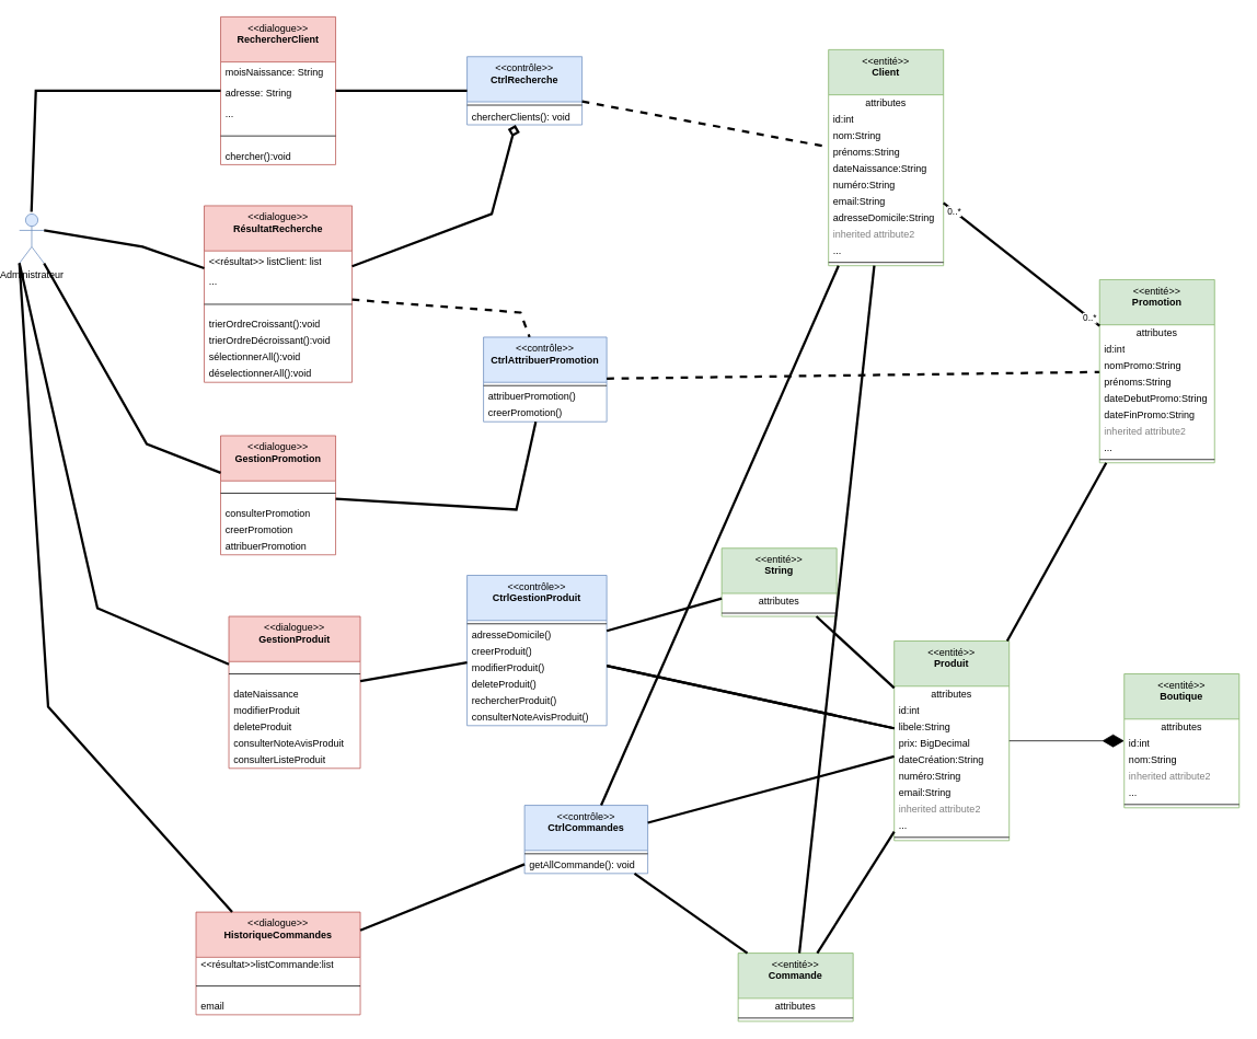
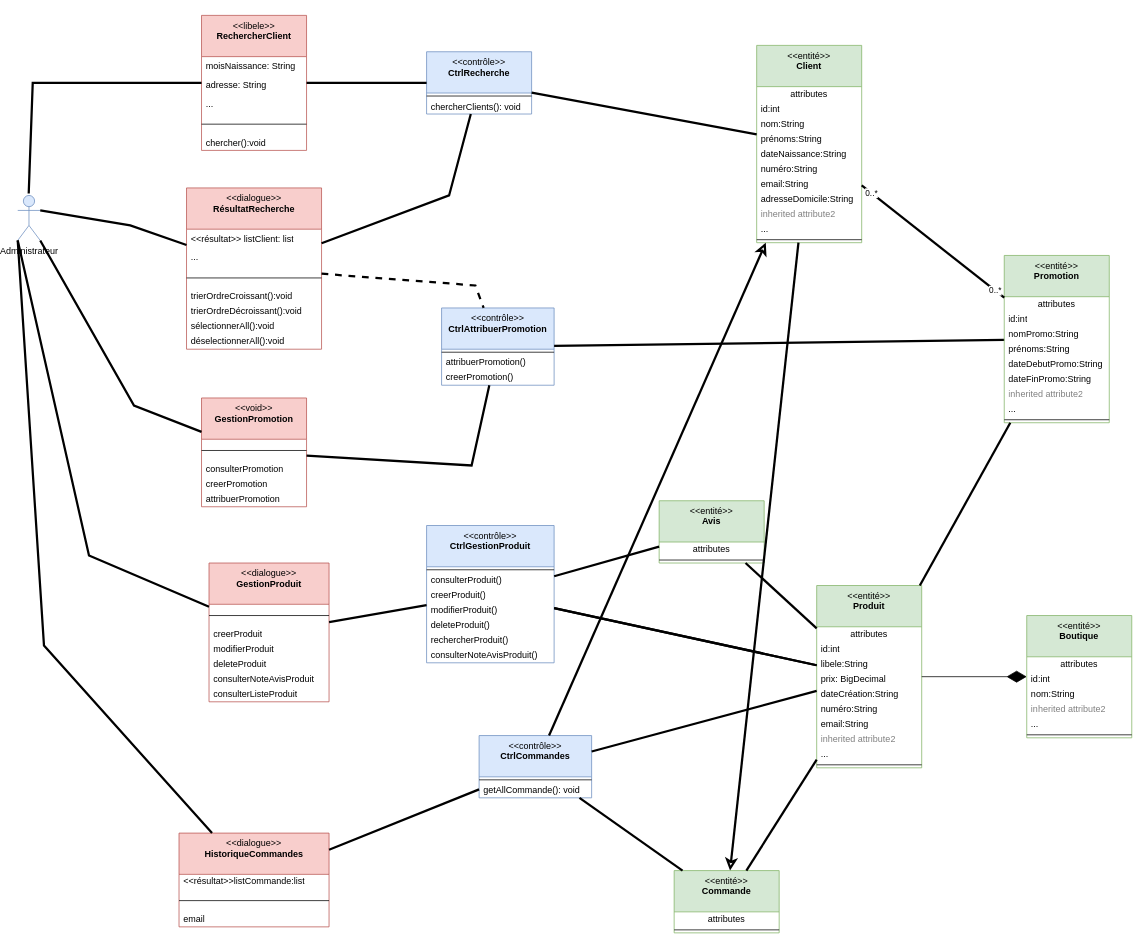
- <mxCell id="3" value="&amp;lt;&amp;lt;dialogue&amp;gt;&amp;gt;&lt;br&gt;&lt;b&gt;RechercherClient&lt;/b&gt;" style="swimlane;fontStyle=0;align=center;verticalAlign=top;childLayout=stackLayout;horizontal=1;startSize=55;horizontalStack=0;resizeParent=1;resizeParentMax=0;resizeLast=0;collapsible=0;marginBottom=0;html=1;whiteSpace=wrap;fillColor=#f8cecc;strokeColor=#b85450;" parent="1" vertex="1"><mxGeometry x="265" y="20" width="140" height="180" as="geometry" /></mxCell>
+ <mxCell id="3" value="&amp;lt;&amp;lt;libele&amp;gt;&amp;gt;&lt;br&gt;&lt;b&gt;RechercherClient&lt;/b&gt;" style="swimlane;fontStyle=0;align=center;verticalAlign=top;childLayout=stackLayout;horizontal=1;startSize=55;horizontalStack=0;resizeParent=1;resizeParentMax=0;resizeLast=0;collapsible=0;marginBottom=0;html=1;whiteSpace=wrap;fillColor=#f8cecc;strokeColor=#b85450;" parent="1" vertex="1"><mxGeometry x="265" y="20" width="140" height="180" as="geometry" /></mxCell>
- <mxCell id="35" value="" style="endArrow=none;startArrow=none;endFill=0;startFill=0;endSize=8;html=1;verticalAlign=bottom;labelBackgroundColor=none;strokeWidth=3;rounded=0;dashed=1;" parent="1" source="17" target="23" edge="1"><mxGeometry width="160" relative="1" as="geometry"><mxPoint x="525" y="210" as="sourcePoint" /><mxPoint x="685" y="210" as="targetPoint" /></mxGeometry></mxCell>
+ <mxCell id="35" value="" style="endArrow=none;startArrow=none;endFill=0;startFill=0;endSize=8;html=1;verticalAlign=bottom;labelBackgroundColor=none;strokeWidth=3;rounded=0;" parent="1" source="17" target="23" edge="1"><mxGeometry width="160" relative="1" as="geometry"><mxPoint x="525" y="210" as="sourcePoint" /><mxPoint x="685" y="210" as="targetPoint" /></mxGeometry></mxCell>
- <mxCell id="36" value="" style="endArrow=diamond;startArrow=none;endFill=0;startFill=0;endSize=8;html=1;verticalAlign=bottom;labelBackgroundColor=none;strokeWidth=3;rounded=0;" parent="1" source="9" target="17" edge="1"><mxGeometry width="160" relative="1" as="geometry"><mxPoint x="525" y="210" as="sourcePoint" /><mxPoint x="685" y="210" as="targetPoint" /><Array as="points"><mxPoint x="595" y="260" /></Array></mxGeometry></mxCell>
+ <mxCell id="36" value="" style="endArrow=none;startArrow=none;endFill=0;startFill=0;endSize=8;html=1;verticalAlign=bottom;labelBackgroundColor=none;strokeWidth=3;rounded=0;" parent="1" source="9" target="17" edge="1"><mxGeometry width="160" relative="1" as="geometry"><mxPoint x="525" y="210" as="sourcePoint" /><mxPoint x="685" y="210" as="targetPoint" /><Array as="points"><mxPoint x="595" y="260" /></Array></mxGeometry></mxCell>
- <mxCell id="111" value="" style="endArrow=none;startArrow=none;endFill=0;startFill=0;endSize=8;html=1;verticalAlign=bottom;labelBackgroundColor=none;strokeWidth=3;rounded=0;" parent="1" source="106" target="23" edge="1"><mxGeometry width="160" relative="1" as="geometry"><mxPoint x="645" y="720" as="sourcePoint" /><mxPoint x="805" y="720" as="targetPoint" /></mxGeometry></mxCell>
+ <mxCell id="111" value="" style="endArrow=classic;startArrow=none;endFill=0;startFill=0;endSize=8;html=1;verticalAlign=bottom;labelBackgroundColor=none;strokeWidth=3;rounded=0;" parent="1" source="106" target="23" edge="1"><mxGeometry width="160" relative="1" as="geometry"><mxPoint x="645" y="720" as="sourcePoint" /><mxPoint x="805" y="720" as="targetPoint" /></mxGeometry></mxCell>
- <mxCell id="49" value="" style="endArrow=none;startArrow=none;endFill=0;startFill=0;endSize=8;html=1;verticalAlign=bottom;labelBackgroundColor=none;strokeWidth=3;rounded=0;dashed=1;" parent="1" source="37" target="50" edge="1"><mxGeometry width="160" relative="1" as="geometry"><mxPoint x="695" y="400" as="sourcePoint" /><mxPoint x="855" y="400" as="targetPoint" /></mxGeometry></mxCell>
+ <mxCell id="49" value="" style="endArrow=none;startArrow=none;endFill=0;startFill=0;endSize=8;html=1;verticalAlign=bottom;labelBackgroundColor=none;strokeWidth=3;rounded=0;" parent="1" source="37" target="50" edge="1"><mxGeometry width="160" relative="1" as="geometry"><mxPoint x="695" y="400" as="sourcePoint" /><mxPoint x="855" y="400" as="targetPoint" /></mxGeometry></mxCell>
- <mxCell id="42" value="&amp;lt;&amp;lt;dialogue&amp;gt;&amp;gt;&lt;br&gt;&lt;b&gt;GestionPromotion&lt;/b&gt;" style="swimlane;fontStyle=0;align=center;verticalAlign=top;childLayout=stackLayout;horizontal=1;startSize=55;horizontalStack=0;resizeParent=1;resizeParentMax=0;resizeLast=0;collapsible=0;marginBottom=0;html=1;whiteSpace=wrap;fillColor=#f8cecc;strokeColor=#b85450;" parent="1" vertex="1"><mxGeometry x="265" y="530" width="140" height="145" as="geometry" /></mxCell>
+ <mxCell id="42" value="&amp;lt;&amp;lt;void&amp;gt;&amp;gt;&lt;br&gt;&lt;b&gt;GestionPromotion&lt;/b&gt;" style="swimlane;fontStyle=0;align=center;verticalAlign=top;childLayout=stackLayout;horizontal=1;startSize=55;horizontalStack=0;resizeParent=1;resizeParentMax=0;resizeLast=0;collapsible=0;marginBottom=0;html=1;whiteSpace=wrap;fillColor=#f8cecc;strokeColor=#b85450;" parent="1" vertex="1"><mxGeometry x="265" y="530" width="140" height="145" as="geometry" /></mxCell>
- <mxCell id="112" value="&amp;lt;&amp;lt;entité&amp;gt;&amp;gt;&lt;br&gt;&lt;b&gt;String&lt;/b&gt;" style="swimlane;fontStyle=0;align=center;verticalAlign=top;childLayout=stackLayout;horizontal=1;startSize=55;horizontalStack=0;resizeParent=1;resizeParentMax=0;resizeLast=0;collapsible=0;marginBottom=0;html=1;whiteSpace=wrap;fillColor=#d5e8d4;strokeColor=#82b366;" vertex="1" parent="1"><mxGeometry x="875" y="667" width="140" height="83" as="geometry" /></mxCell>
+ <mxCell id="112" value="&amp;lt;&amp;lt;entité&amp;gt;&amp;gt;&lt;br&gt;&lt;b&gt;Avis&lt;/b&gt;" style="swimlane;fontStyle=0;align=center;verticalAlign=top;childLayout=stackLayout;horizontal=1;startSize=55;horizontalStack=0;resizeParent=1;resizeParentMax=0;resizeLast=0;collapsible=0;marginBottom=0;html=1;whiteSpace=wrap;fillColor=#d5e8d4;strokeColor=#82b366;" vertex="1" parent="1"><mxGeometry x="875" y="667" width="140" height="83" as="geometry" /></mxCell>
- <mxCell id="93" value="adresseDomicile()" style="text;html=1;strokeColor=none;fillColor=none;align=left;verticalAlign=middle;spacingLeft=4;spacingRight=4;overflow=hidden;rotatable=0;points=[[0,0.5],[1,0.5]];portConstraint=eastwest;whiteSpace=wrap;" parent="91" vertex="1"><mxGeometry y="63" width="170" height="20" as="geometry" /></mxCell>
+ <mxCell id="93" value="consulterProduit()" style="text;html=1;strokeColor=none;fillColor=none;align=left;verticalAlign=middle;spacingLeft=4;spacingRight=4;overflow=hidden;rotatable=0;points=[[0,0.5],[1,0.5]];portConstraint=eastwest;whiteSpace=wrap;" parent="91" vertex="1"><mxGeometry y="63" width="170" height="20" as="geometry" /></mxCell>
- <mxCell id="77" value="dateNaissance" style="text;html=1;strokeColor=none;fillColor=none;align=left;verticalAlign=middle;spacingLeft=4;spacingRight=4;overflow=hidden;rotatable=0;points=[[0,0.5],[1,0.5]];portConstraint=eastwest;whiteSpace=wrap;" parent="75" vertex="1"><mxGeometry y="85" width="160" height="20" as="geometry" /></mxCell>
+ <mxCell id="77" value="creerProduit" style="text;html=1;strokeColor=none;fillColor=none;align=left;verticalAlign=middle;spacingLeft=4;spacingRight=4;overflow=hidden;rotatable=0;points=[[0,0.5],[1,0.5]];portConstraint=eastwest;whiteSpace=wrap;" parent="75" vertex="1"><mxGeometry y="85" width="160" height="20" as="geometry" /></mxCell>
- <mxCell id="122" value="" style="endArrow=none;startArrow=none;endFill=0;startFill=0;endSize=8;html=1;verticalAlign=bottom;labelBackgroundColor=none;strokeWidth=3;rounded=0;" edge="1" parent="1" source="23" target="118"><mxGeometry width="160" relative="1" as="geometry"><mxPoint x="815" y="460" as="sourcePoint" /><mxPoint x="975" y="460" as="targetPoint" /></mxGeometry></mxCell>
+ <mxCell id="122" value="" style="endArrow=classic;startArrow=none;endFill=0;startFill=0;endSize=8;html=1;verticalAlign=bottom;labelBackgroundColor=none;strokeWidth=3;rounded=0;" edge="1" parent="1" source="23" target="118"><mxGeometry width="160" relative="1" as="geometry"><mxPoint x="815" y="460" as="sourcePoint" /><mxPoint x="975" y="460" as="targetPoint" /></mxGeometry></mxCell>
